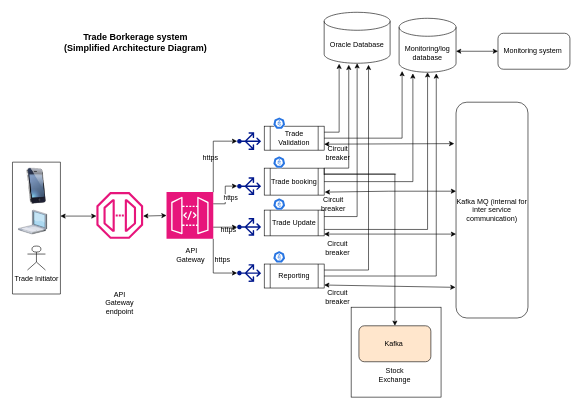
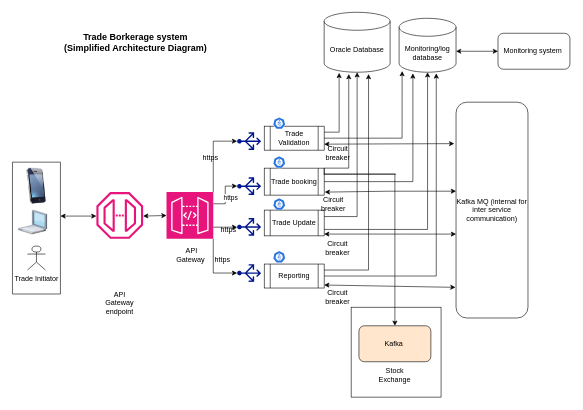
- <mxCell id="26" value="Oracle Database" style="shape=cylinder3;whiteSpace=wrap;html=1;boundedLbl=1;backgroundOutline=1;size=15;" vertex="1" parent="1"><mxGeometry x="540" y="20" width="110" height="85" as="geometry" /></mxCell>
+ <mxCell id="26" value="Oracle Database" style="shape=cylinder3;whiteSpace=wrap;html=1;boundedLbl=1;backgroundOutline=1;size=15;" vertex="1" parent="1"><mxGeometry x="540" y="20" width="110" height="100" as="geometry" /></mxCell>
